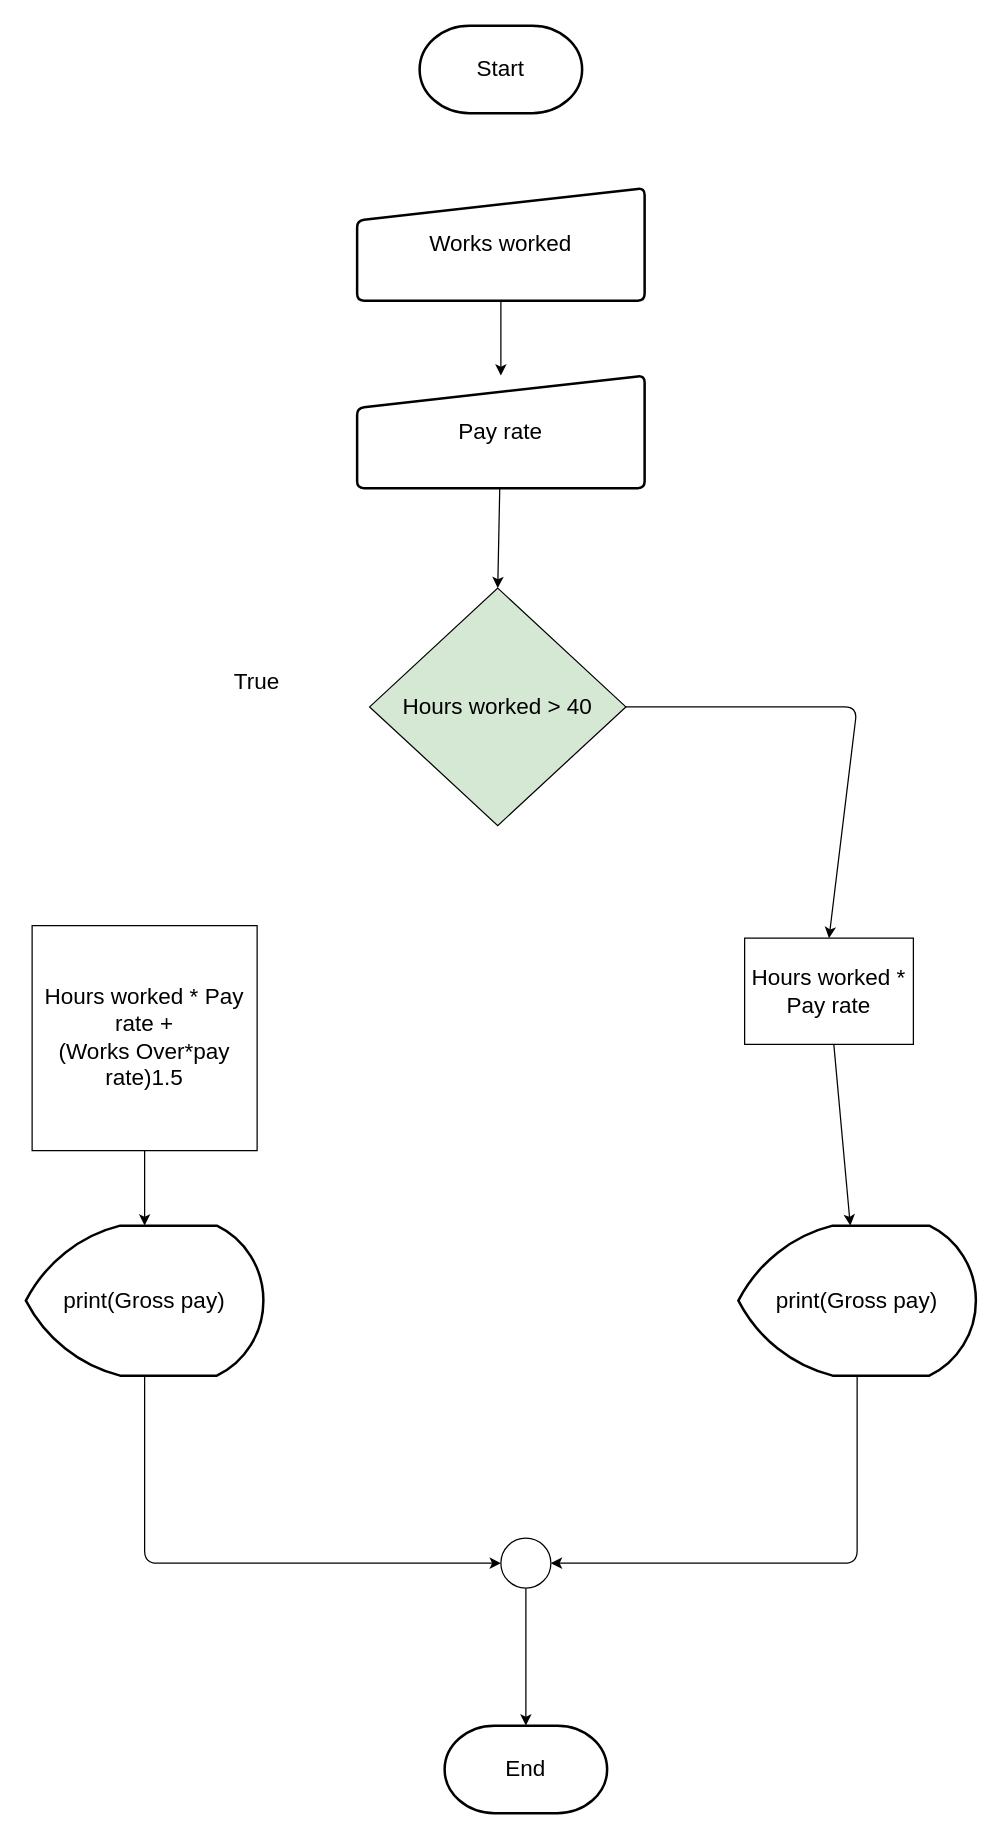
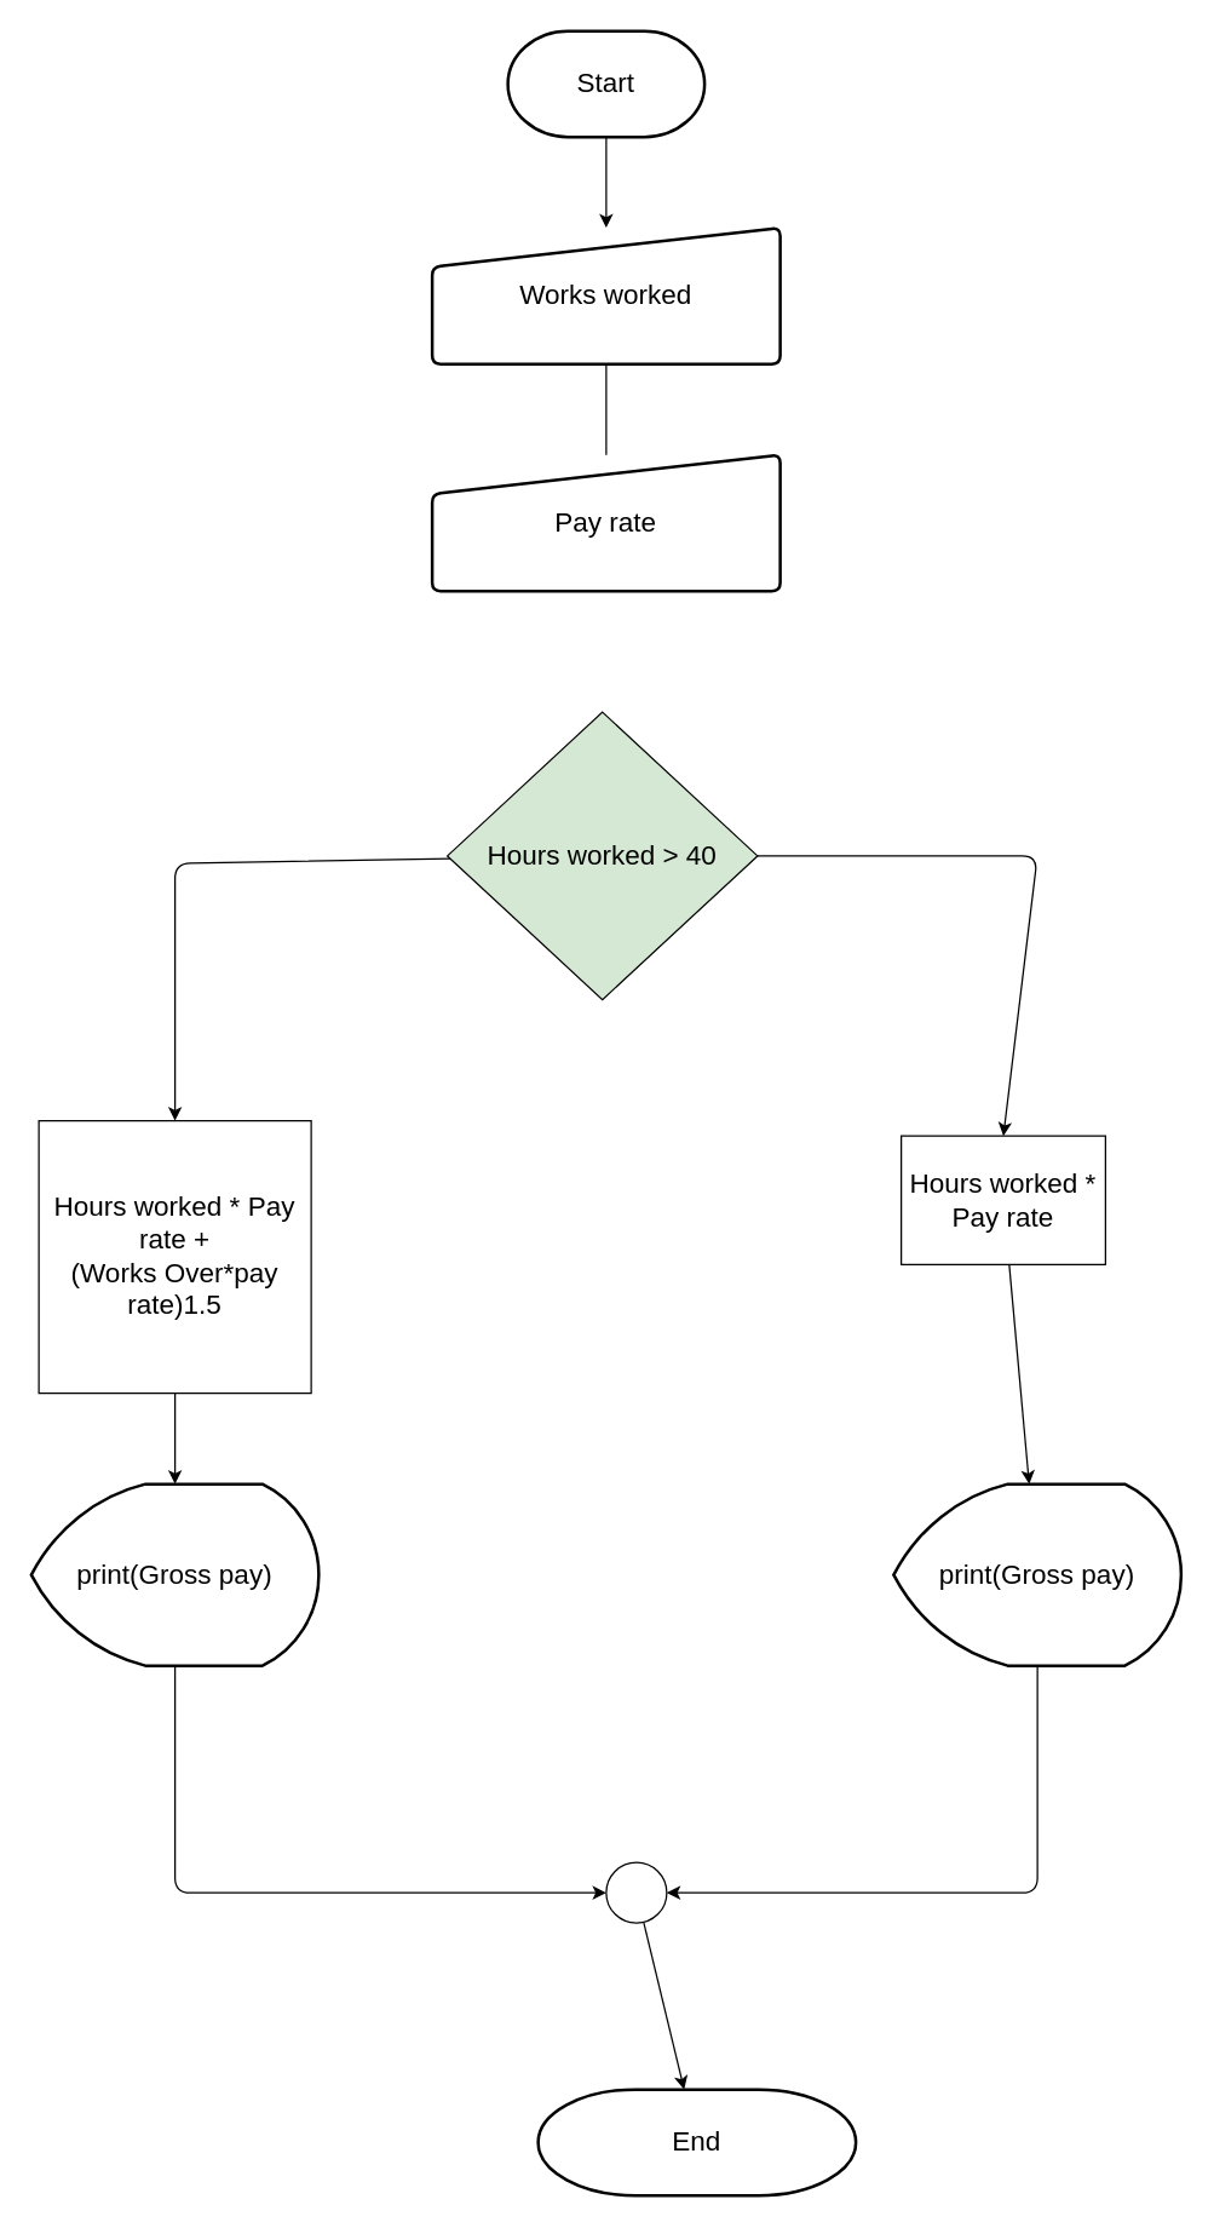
+ <mxCell id="2" value="" style="edgeStyle=none;html=1;fontSize=18;" parent="1" source="3" target="5" edge="1"><mxGeometry relative="1" as="geometry" /></mxCell>
- <mxCell id="4" value="" style="edgeStyle=none;html=1;fontSize=18;" parent="1" source="5" target="7" edge="1"><mxGeometry relative="1" as="geometry" /></mxCell>
+ <mxCell id="4" value="" style="edgeStyle=none;html=1;fontSize=18;endArrow=none;" parent="1" source="5" target="7" edge="1"><mxGeometry relative="1" as="geometry" /></mxCell>
- <mxCell id="6" style="edgeStyle=none;html=1;entryX=0.5;entryY=0;entryDx=0;entryDy=0;" edge="1" parent="1" source="7" target="10"><mxGeometry relative="1" as="geometry"><mxPoint x="395" y="480" as="targetPoint" /></mxGeometry></mxCell>
- <mxCell id="22" value="True" style="text;html=1;strokeColor=none;fillColor=none;align=center;verticalAlign=middle;whiteSpace=wrap;rounded=0;fontSize=18;" parent="1" vertex="1"><mxGeometry x="175" y="530" width="60" height="30" as="geometry" /></mxCell>
+ <mxCell id="8" style="edgeStyle=none;html=1;entryX=0.5;entryY=0;entryDx=0;entryDy=0;fontSize=18;" parent="1" source="10" target="12" edge="1"><mxGeometry relative="1" as="geometry"><Array as="points"><mxPoint x="115" y="570" /></Array></mxGeometry></mxCell>
- <mxCell id="21" value="&lt;font style=&quot;font-size: 18px;&quot;&gt;End&lt;/font&gt;" style="strokeWidth=2;html=1;shape=mxgraph.flowchart.terminator;whiteSpace=wrap;" parent="1" vertex="1"><mxGeometry x="355" y="1380" width="130" height="70" as="geometry" /></mxCell>
+ <mxCell id="21" value="&lt;font style=&quot;font-size: 18px;&quot;&gt;End&lt;/font&gt;" style="strokeWidth=2;html=1;shape=mxgraph.flowchart.terminator;whiteSpace=wrap;" parent="1" vertex="1"><mxGeometry x="355" y="1380" width="210" height="70" as="geometry" /></mxCell>
